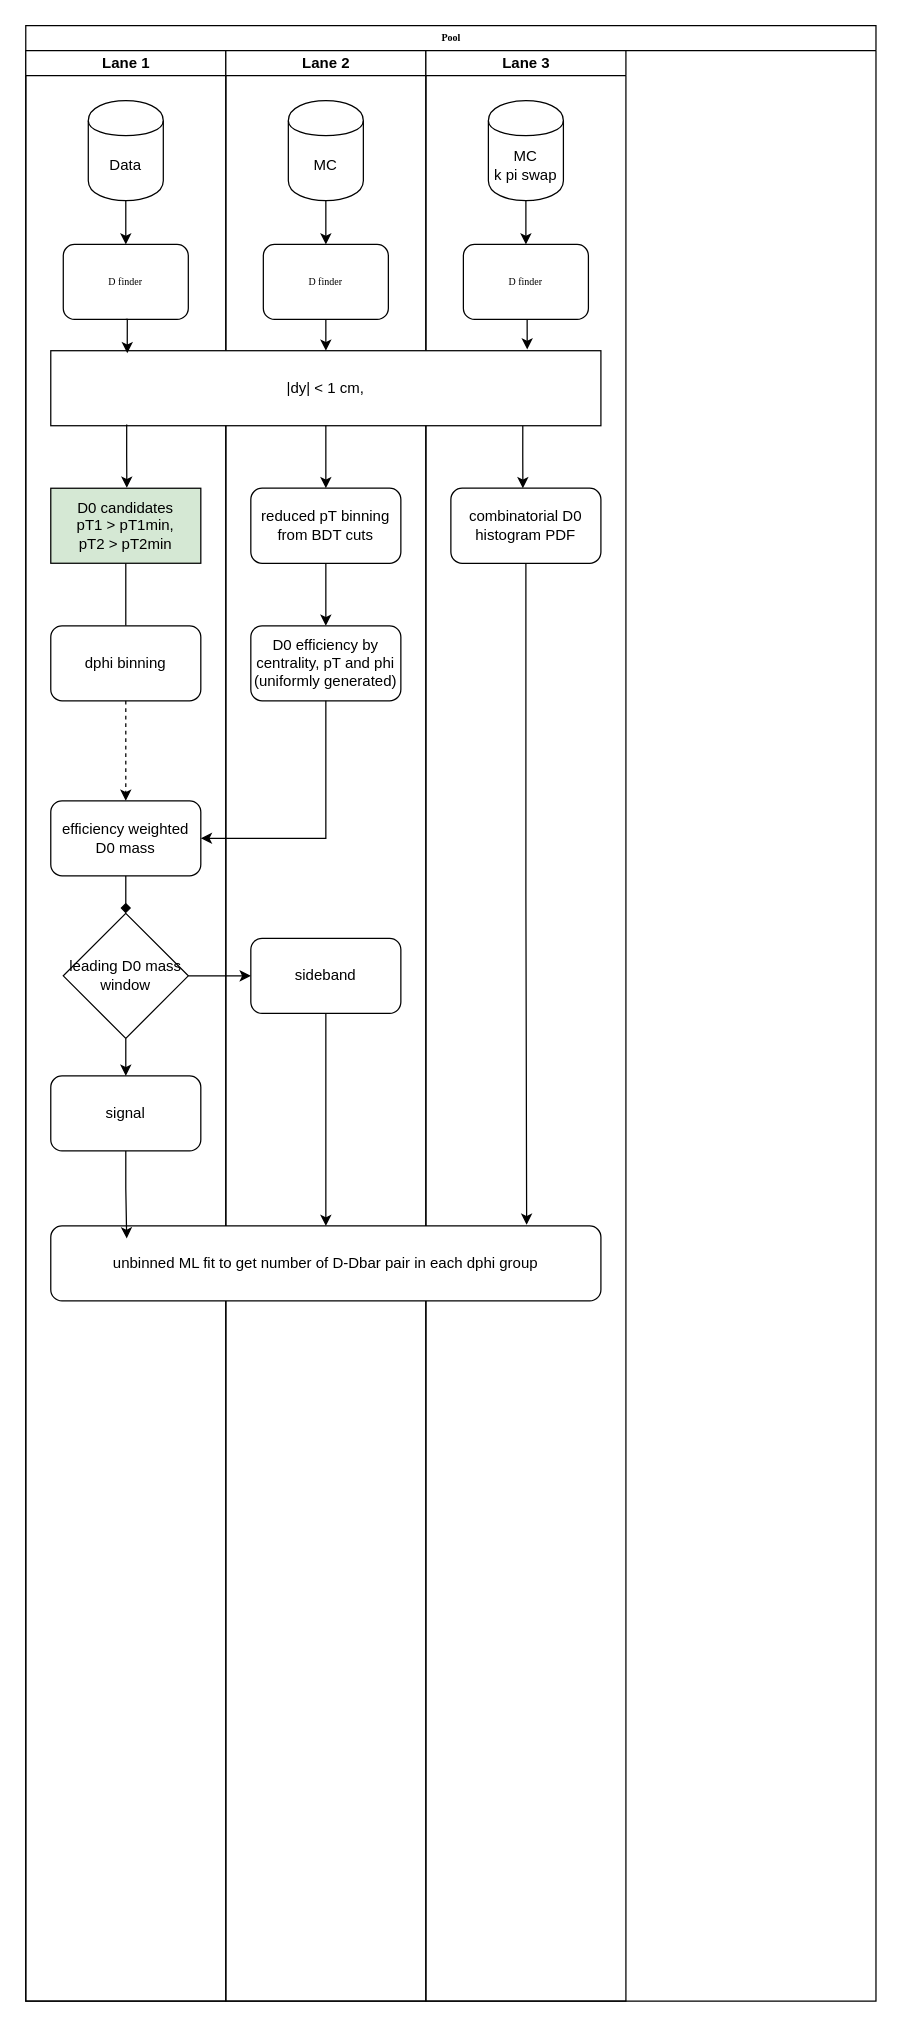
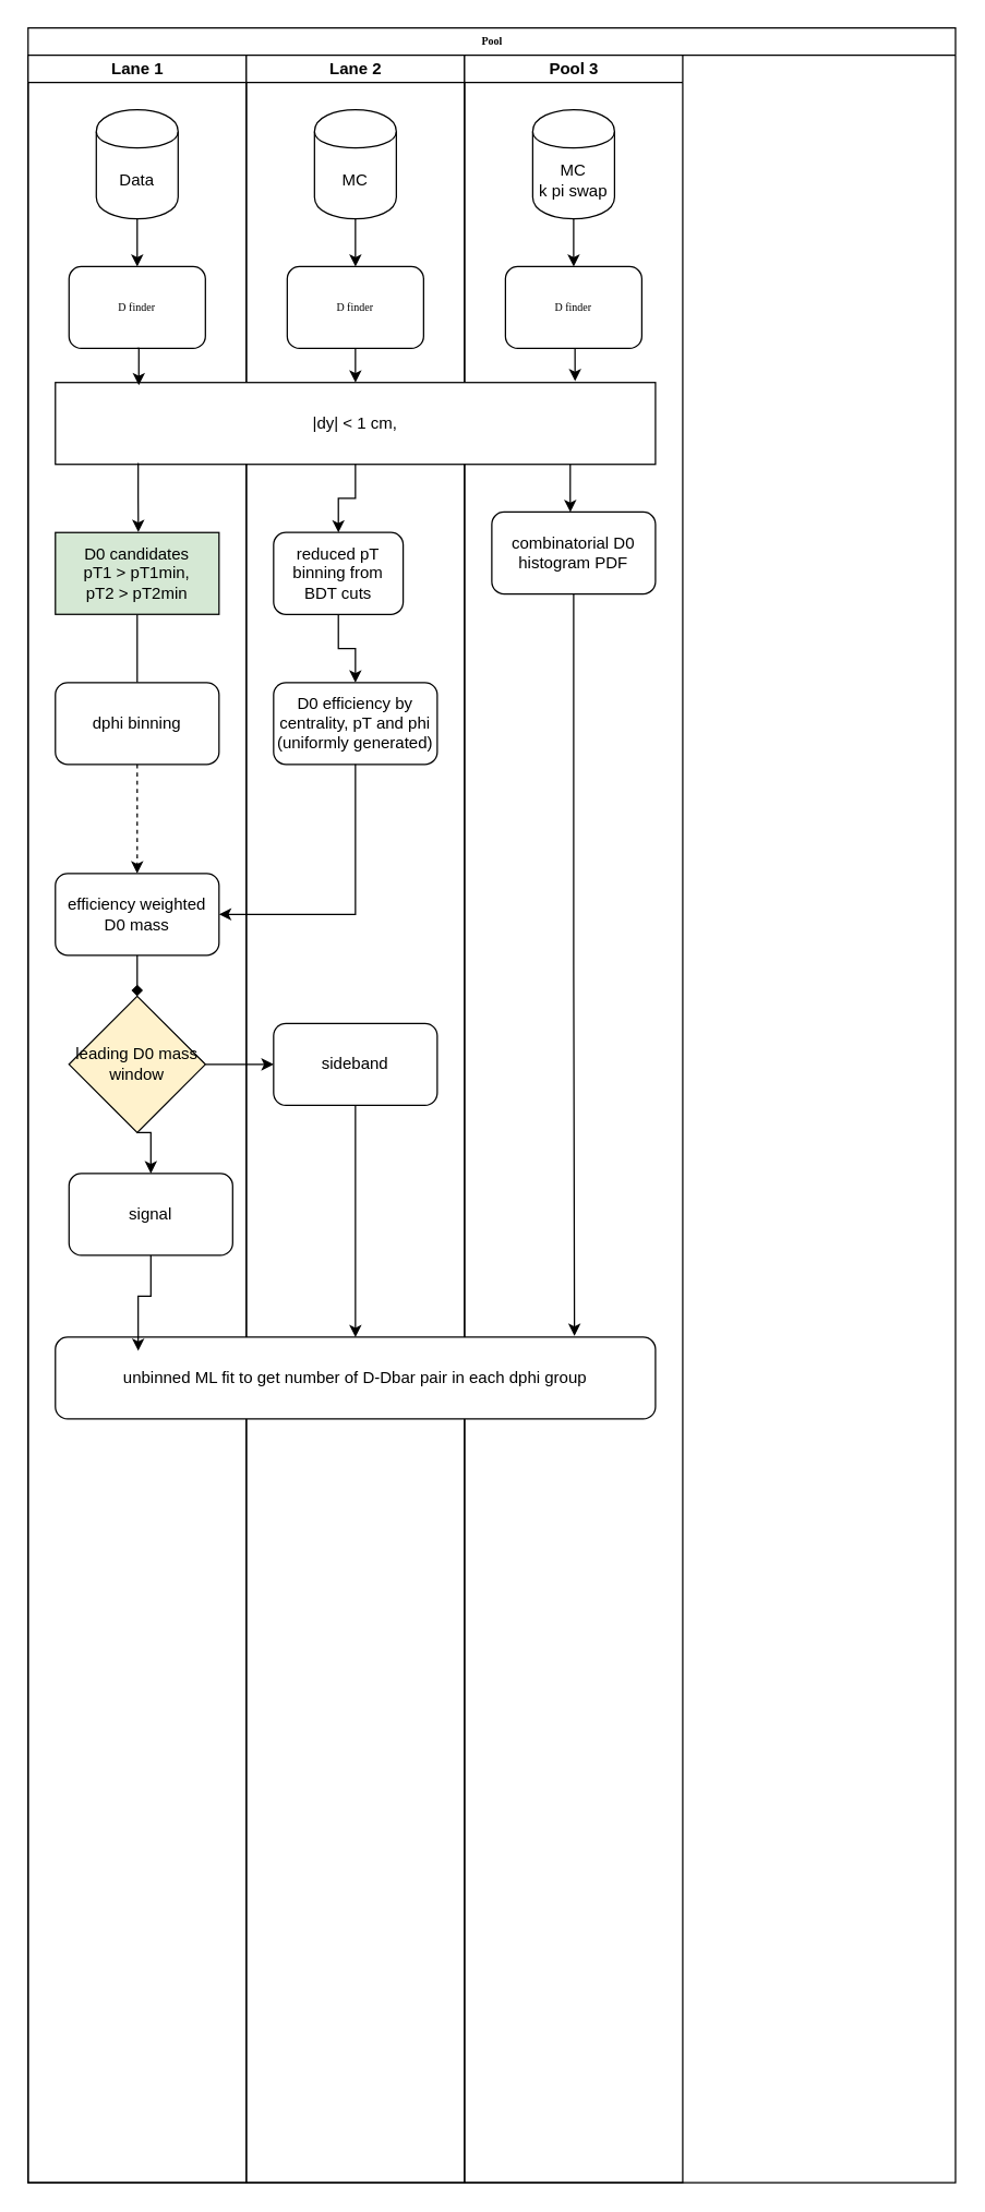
- <mxCell id="24" value="Lane 3" style="swimlane;html=1;startSize=20;" parent="2" vertex="1"><mxGeometry x="320" y="20" width="160" height="1560" as="geometry" /></mxCell>
+ <mxCell id="24" value="Pool 3" style="swimlane;html=1;startSize=20;" parent="2" vertex="1"><mxGeometry x="320" y="20" width="160" height="1560" as="geometry" /></mxCell>
- <mxCell id="22" value="reduced pT binning from BDT cuts" style="rounded=1;whiteSpace=wrap;html=1;" vertex="1" parent="16"><mxGeometry x="20" y="350" width="120" height="60" as="geometry" /></mxCell>
+ <mxCell id="22" value="reduced pT binning from BDT cuts" style="rounded=1;whiteSpace=wrap;html=1;" vertex="1" parent="16"><mxGeometry x="20" y="350" width="95" height="60" as="geometry" /></mxCell>
- <mxCell id="32" value="combinatorial D0 histogram PDF" style="rounded=1;whiteSpace=wrap;html=1;" vertex="1" parent="24"><mxGeometry x="20" y="350" width="120" height="60" as="geometry" /></mxCell>
+ <mxCell id="32" value="combinatorial D0 histogram PDF" style="rounded=1;whiteSpace=wrap;html=1;" vertex="1" parent="24"><mxGeometry x="20" y="335" width="120" height="60" as="geometry" /></mxCell>
- <mxCell id="14" value="leading D0 mass window" style="rhombus;whiteSpace=wrap;html=1;" vertex="1" parent="3"><mxGeometry x="30" y="690" width="100" height="100" as="geometry" /></mxCell>
+ <mxCell id="14" value="leading D0 mass window" style="rhombus;whiteSpace=wrap;html=1;fillColor=#fff2cc;" vertex="1" parent="3"><mxGeometry x="30" y="690" width="100" height="100" as="geometry" /></mxCell>
- <mxCell id="15" value="signal " style="rounded=1;whiteSpace=wrap;html=1;" vertex="1" parent="3"><mxGeometry x="20" y="820" width="120" height="60" as="geometry" /></mxCell>
+ <mxCell id="15" value="signal " style="rounded=1;whiteSpace=wrap;html=1;" vertex="1" parent="3"><mxGeometry x="30" y="820" width="120" height="60" as="geometry" /></mxCell>
